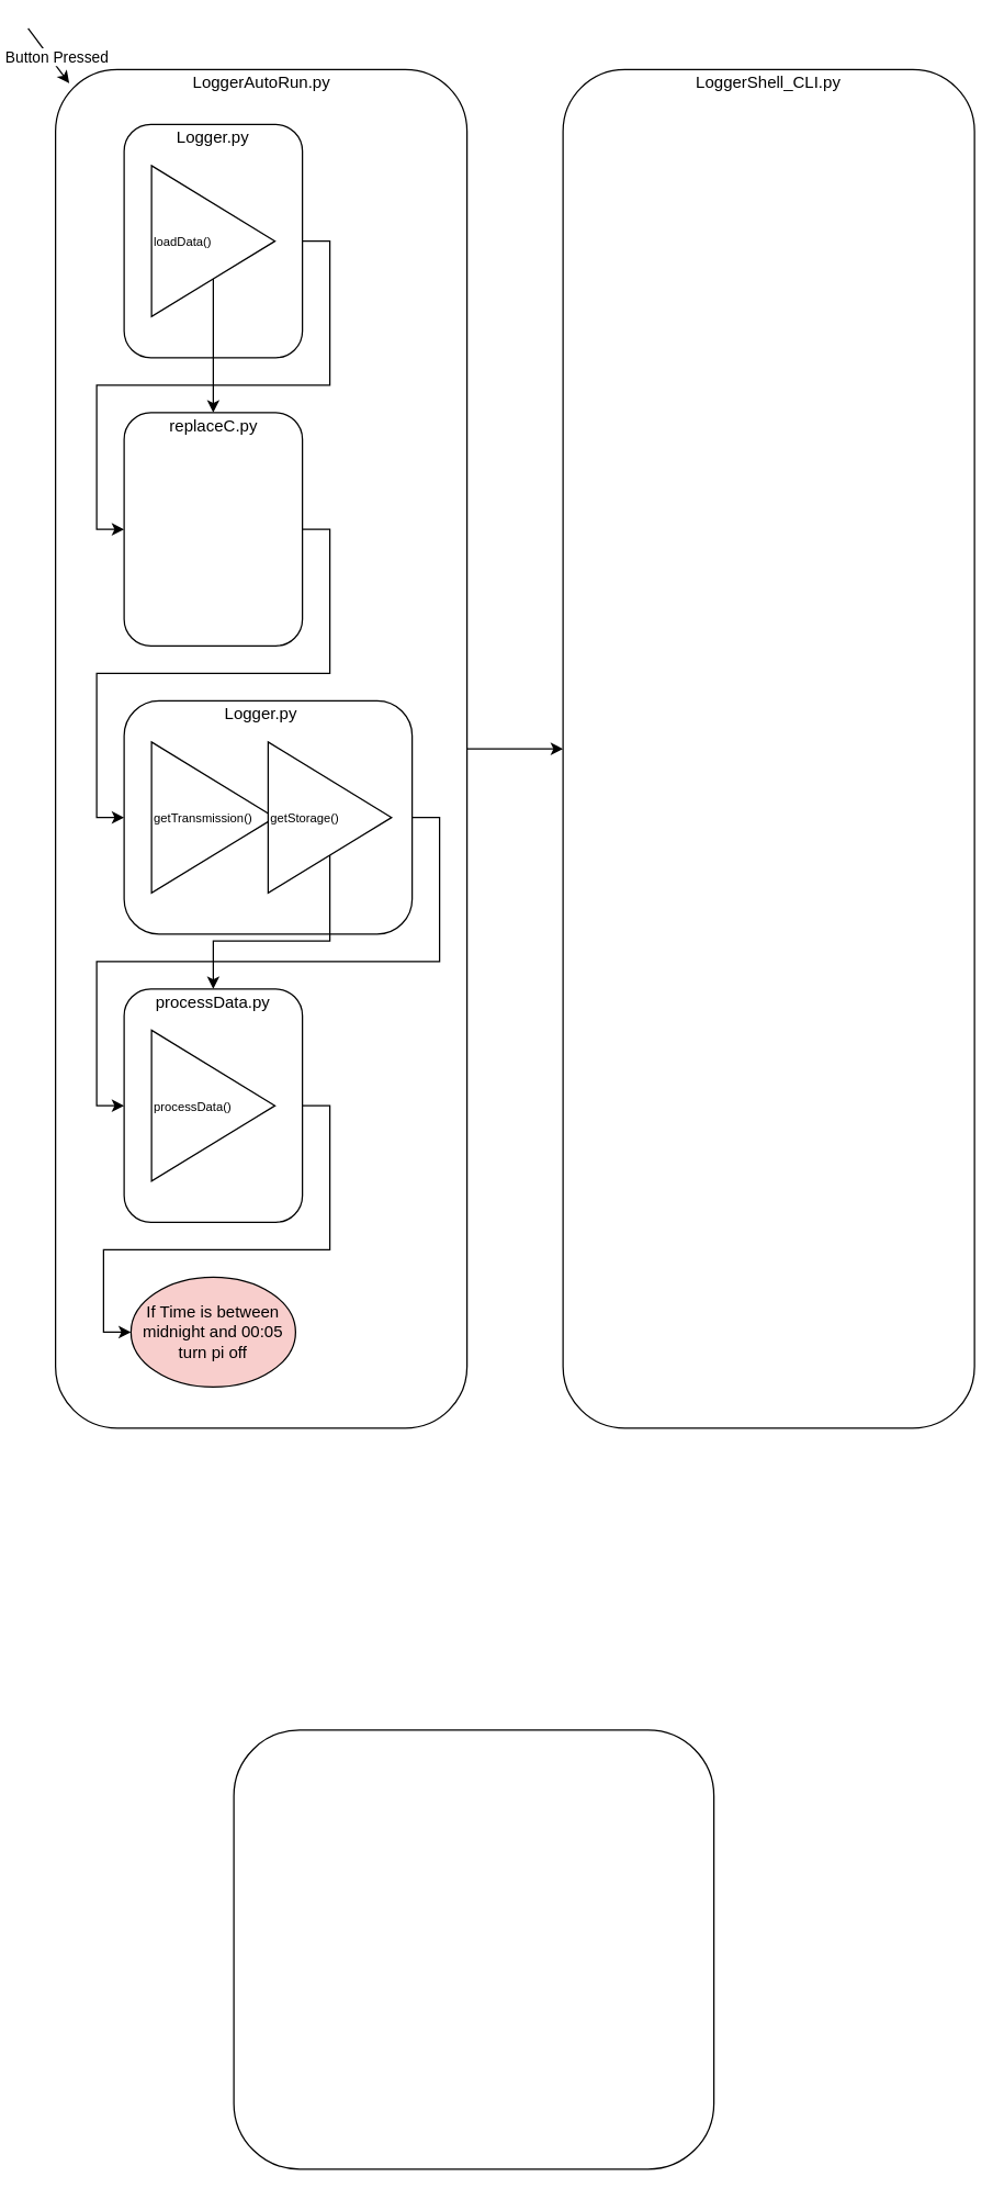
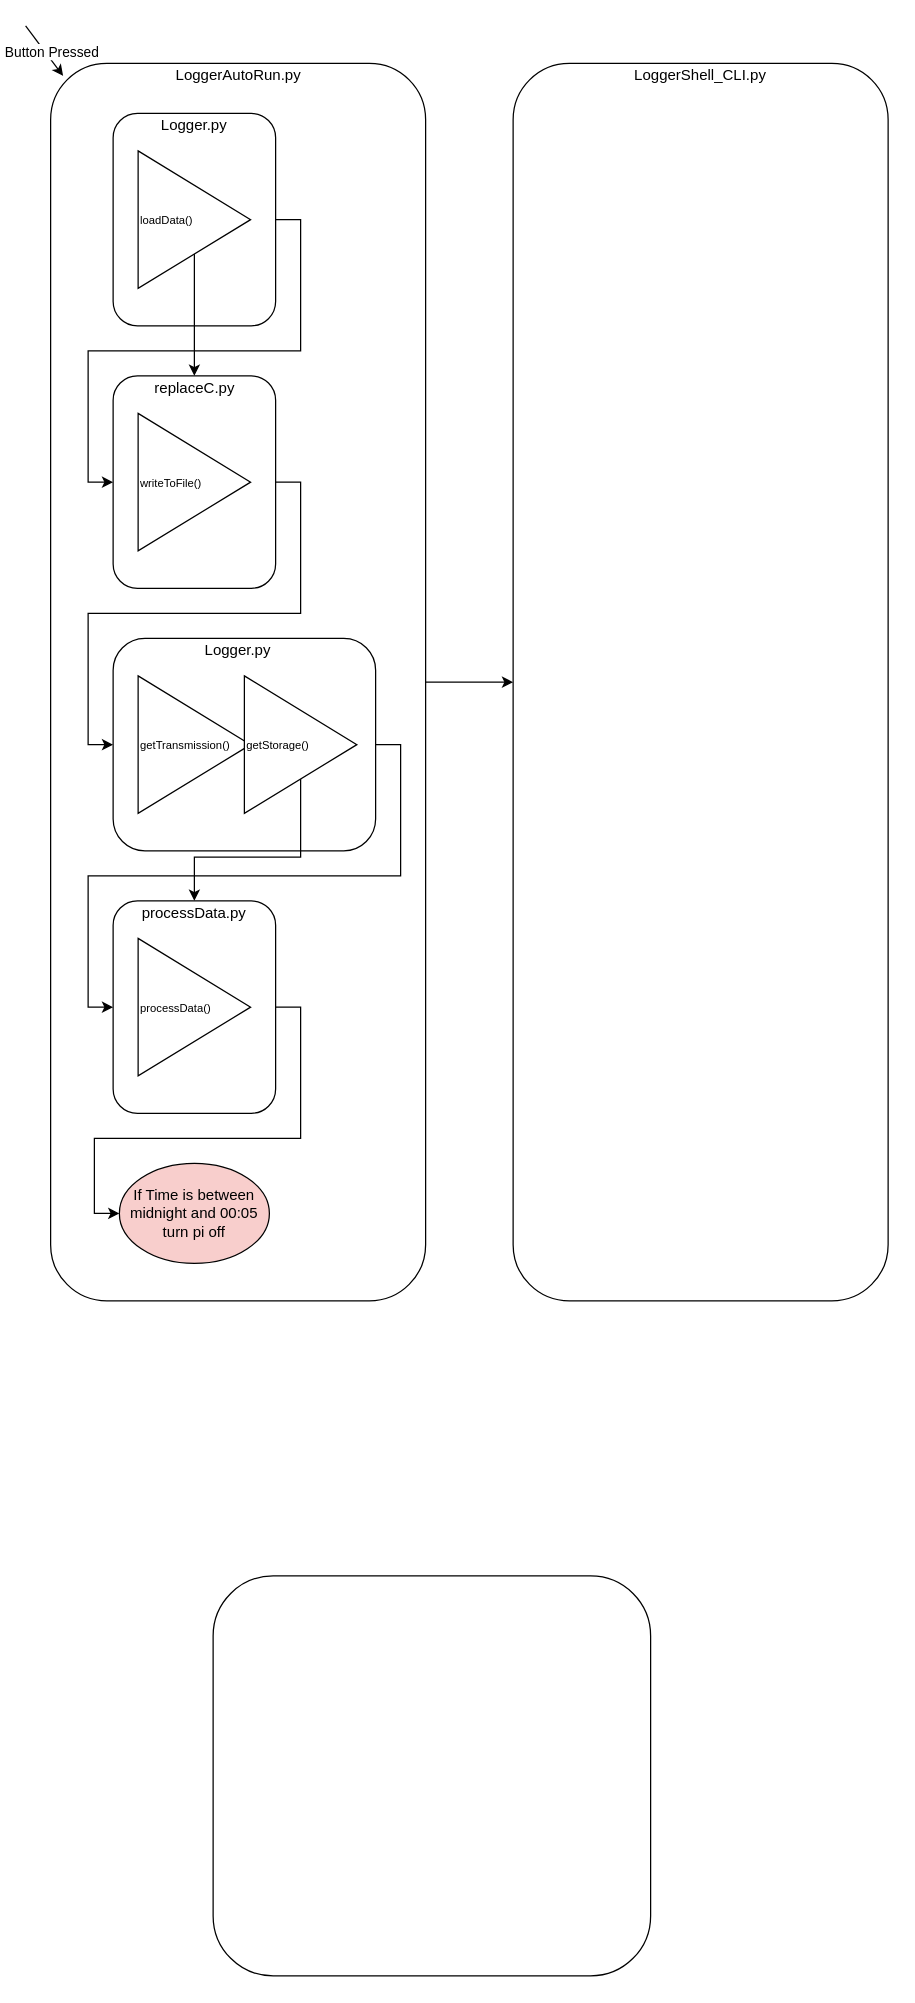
+ <mxCell id="14" value="&lt;font style=&quot;font-size: 9px&quot;&gt;writeToFile()&lt;/font&gt;" style="triangle;whiteSpace=wrap;html=1;align=left;" vertex="1" parent="1"><mxGeometry x="110" y="330" width="90" height="110" as="geometry" /></mxCell>
